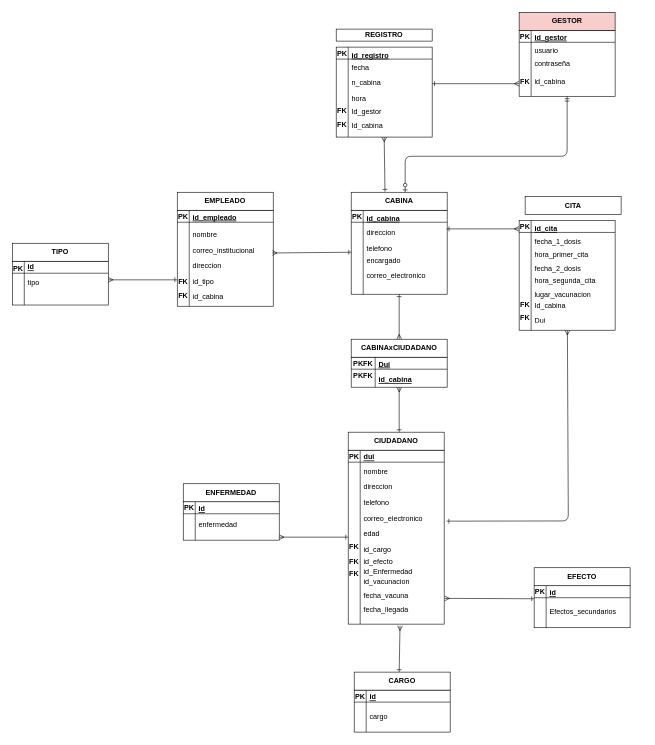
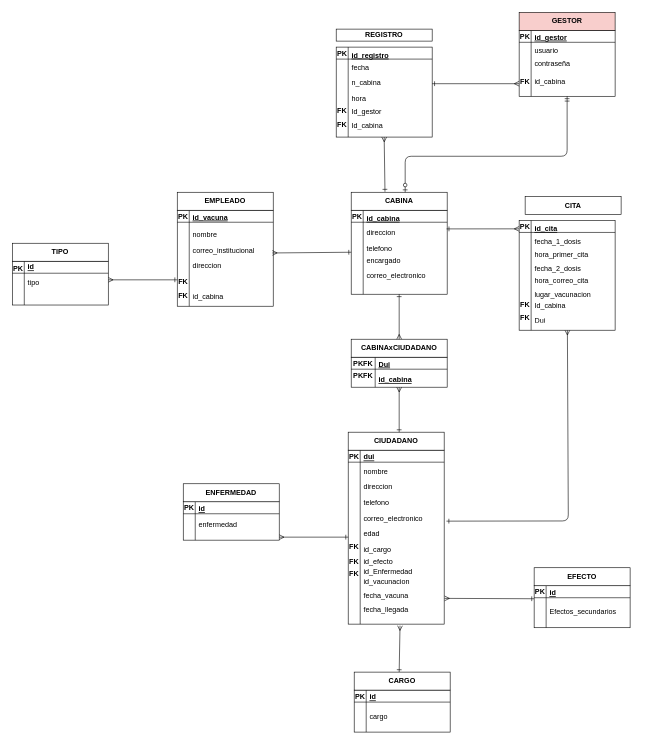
- <mxCell id="18" value="id_empleado" style="text;align=left;verticalAlign=top;spacingLeft=4;spacingRight=4;overflow=hidden;rotatable=0;points=[[0,0.5],[1,0.5]];portConstraint=eastwest;fontStyle=5" parent="1" vertex="1"><mxGeometry x="315" y="348" width="160" height="26" as="geometry" /></mxCell>
+ <mxCell id="18" value="id_vacuna" style="text;align=left;verticalAlign=top;spacingLeft=4;spacingRight=4;overflow=hidden;rotatable=0;points=[[0,0.5],[1,0.5]];portConstraint=eastwest;fontStyle=5" parent="1" vertex="1"><mxGeometry x="315" y="348" width="160" height="26" as="geometry" /></mxCell>
- <mxCell id="22" value="id_tipo" style="text;align=left;verticalAlign=top;spacingLeft=4;spacingRight=4;overflow=hidden;rotatable=0;points=[[0,0.5],[1,0.5]];portConstraint=eastwest;" parent="1" vertex="1"><mxGeometry x="315" y="455" width="110" height="25" as="geometry" /></mxCell>
- <mxCell id="108" value="hora_segunda_cita" style="text;align=left;verticalAlign=top;spacingLeft=4;spacingRight=4;overflow=hidden;rotatable=0;points=[[0,0.5],[1,0.5]];portConstraint=eastwest;rounded=0;shadow=0;html=0;" vertex="1" parent="1"><mxGeometry x="885" y="454" width="120" height="26" as="geometry" /></mxCell>
+ <mxCell id="108" value="hora_correo_cita" style="text;align=left;verticalAlign=top;spacingLeft=4;spacingRight=4;overflow=hidden;rotatable=0;points=[[0,0.5],[1,0.5]];portConstraint=eastwest;rounded=0;shadow=0;html=0;" vertex="1" parent="1"><mxGeometry x="885" y="454" width="120" height="26" as="geometry" /></mxCell>
